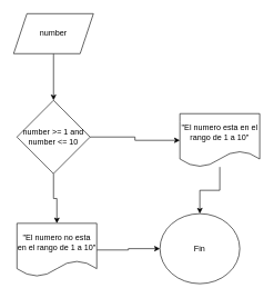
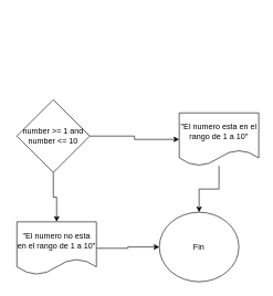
- <mxCell id="4" value="number" style="shape=parallelogram;perimeter=parallelogramPerimeter;whiteSpace=wrap;html=1;fixedSize=1;" vertex="1" parent="1"><mxGeometry x="20" y="20" width="120" height="60" as="geometry" /></mxCell>
- <mxCell id="3" style="edgeStyle=orthogonalEdgeStyle;rounded=0;orthogonalLoop=1;jettySize=auto;html=1;" edge="1" parent="1" source="4" target="7"><mxGeometry relative="1" as="geometry" /></mxCell>
